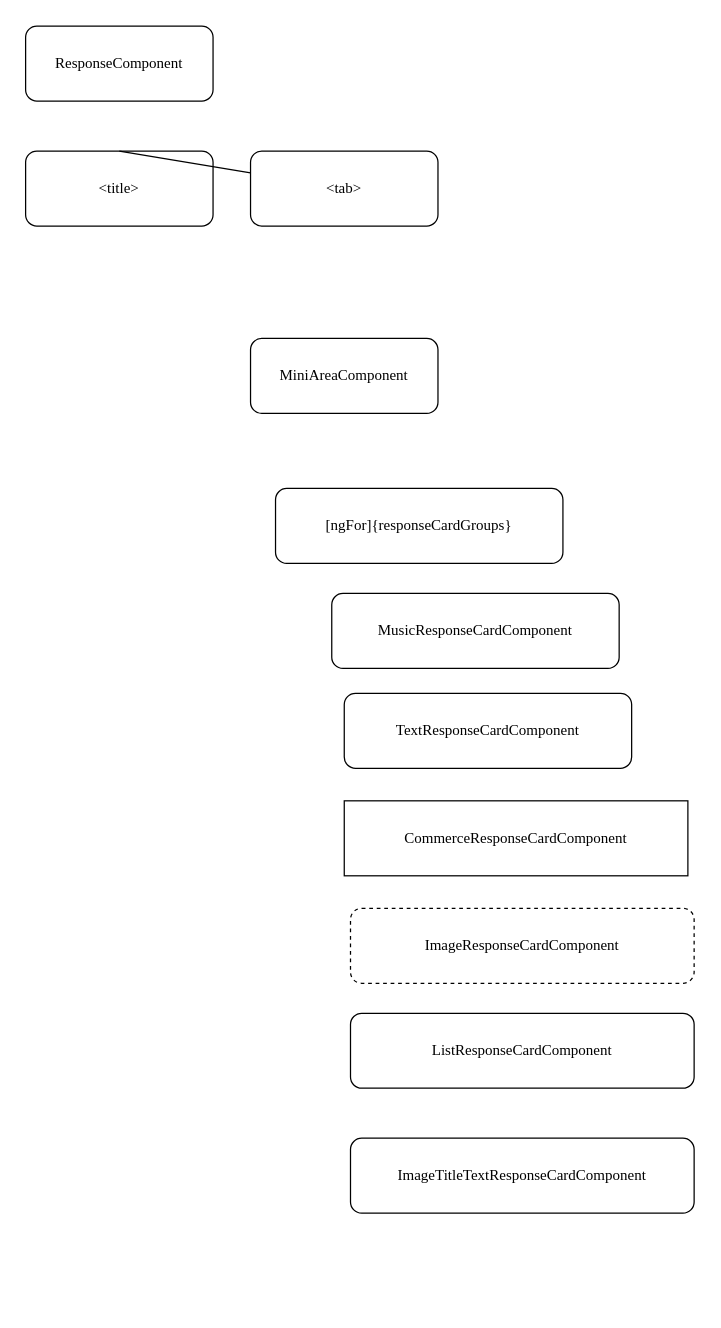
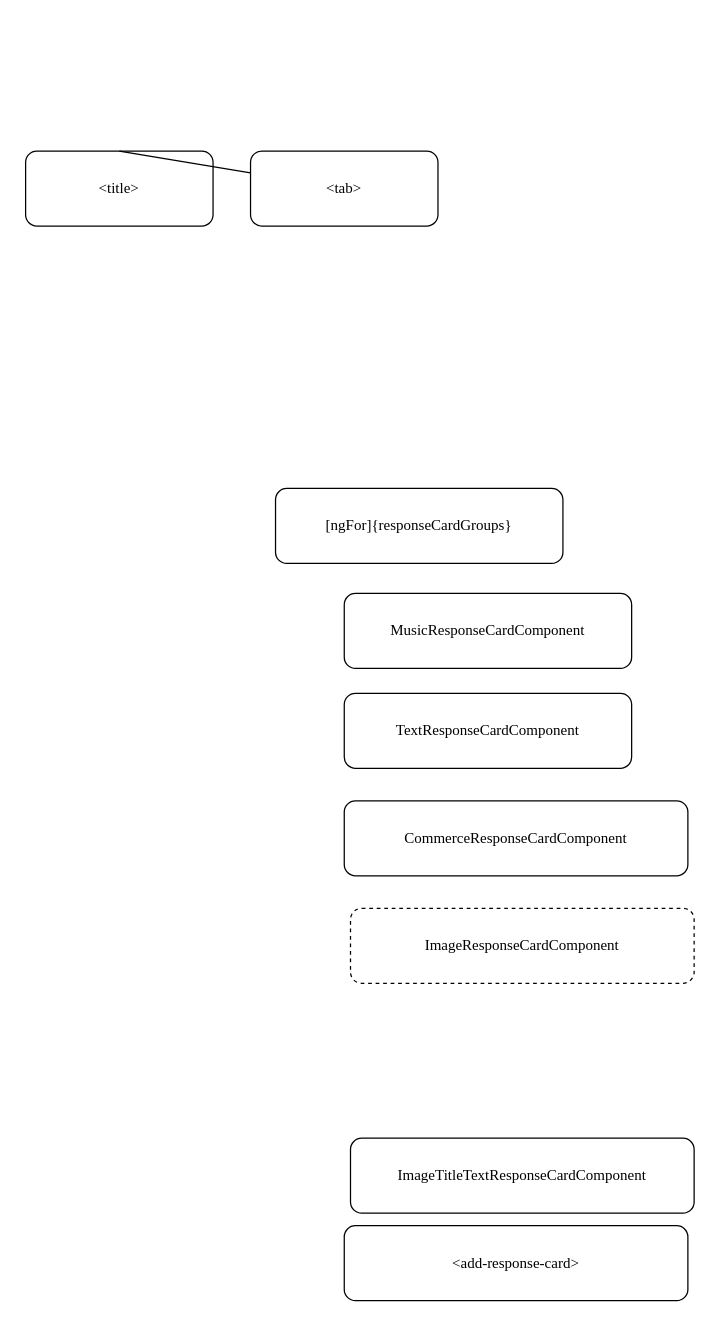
- <mxCell id="2" value="ResponseComponent" style="rounded=1;whiteSpace=wrap;html=1;fontFamily=Verdana;" vertex="1" parent="1"><mxGeometry y="20" width="150" height="60" as="geometry" x="20" /></mxCell>
- <mxCell id="6" value="MiniAreaComponent" style="rounded=1;whiteSpace=wrap;html=1;fontFamily=Verdana;" vertex="1" parent="1"><mxGeometry x="200" y="270" width="150" height="60" as="geometry" /></mxCell>
- <mxCell id="8" value="MusicResponseCardComponent" style="rounded=1;whiteSpace=wrap;html=1;fontFamily=Verdana;" vertex="1" parent="1"><mxGeometry x="265" y="474" width="230" height="60" as="geometry" /></mxCell>
+ <mxCell id="8" value="MusicResponseCardComponent" style="rounded=1;whiteSpace=wrap;html=1;fontFamily=Verdana;" vertex="1" parent="1"><mxGeometry x="275" y="474" width="230" height="60" as="geometry" /></mxCell>
- <mxCell id="10" value="CommerceResponseCardComponent" style="whiteSpace=wrap;html=1;fontFamily=Verdana;rounded=0;" vertex="1" parent="1"><mxGeometry x="275" y="640" width="275" height="60" as="geometry" /></mxCell>
+ <mxCell id="10" value="CommerceResponseCardComponent" style="rounded=1;whiteSpace=wrap;html=1;fontFamily=Verdana;" vertex="1" parent="1"><mxGeometry x="275" y="640" width="275" height="60" as="geometry" /></mxCell>
- <mxCell id="12" value="ListResponseCardComponent" style="rounded=1;whiteSpace=wrap;html=1;fontFamily=Verdana;" vertex="1" parent="1"><mxGeometry x="280" y="810" width="275" height="60" as="geometry" /></mxCell>
+ <mxCell id="14" value="&amp;lt;add-response-card&amp;gt;" style="rounded=1;whiteSpace=wrap;html=1;fontFamily=Verdana;" vertex="1" parent="1"><mxGeometry x="275" y="980" width="275" height="60" as="geometry" /></mxCell>
